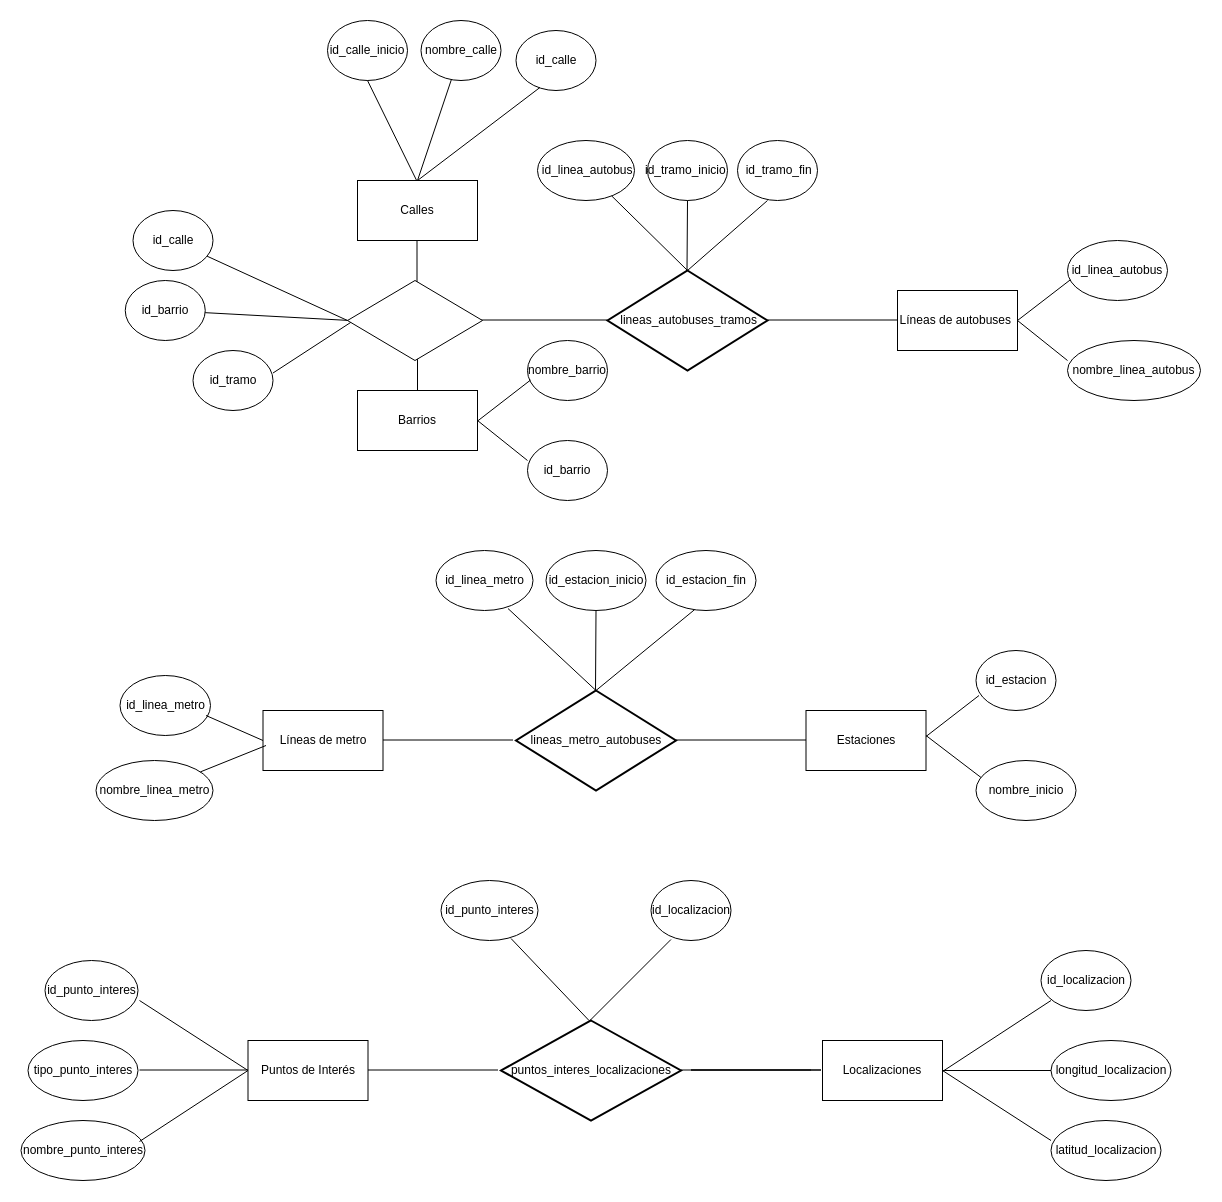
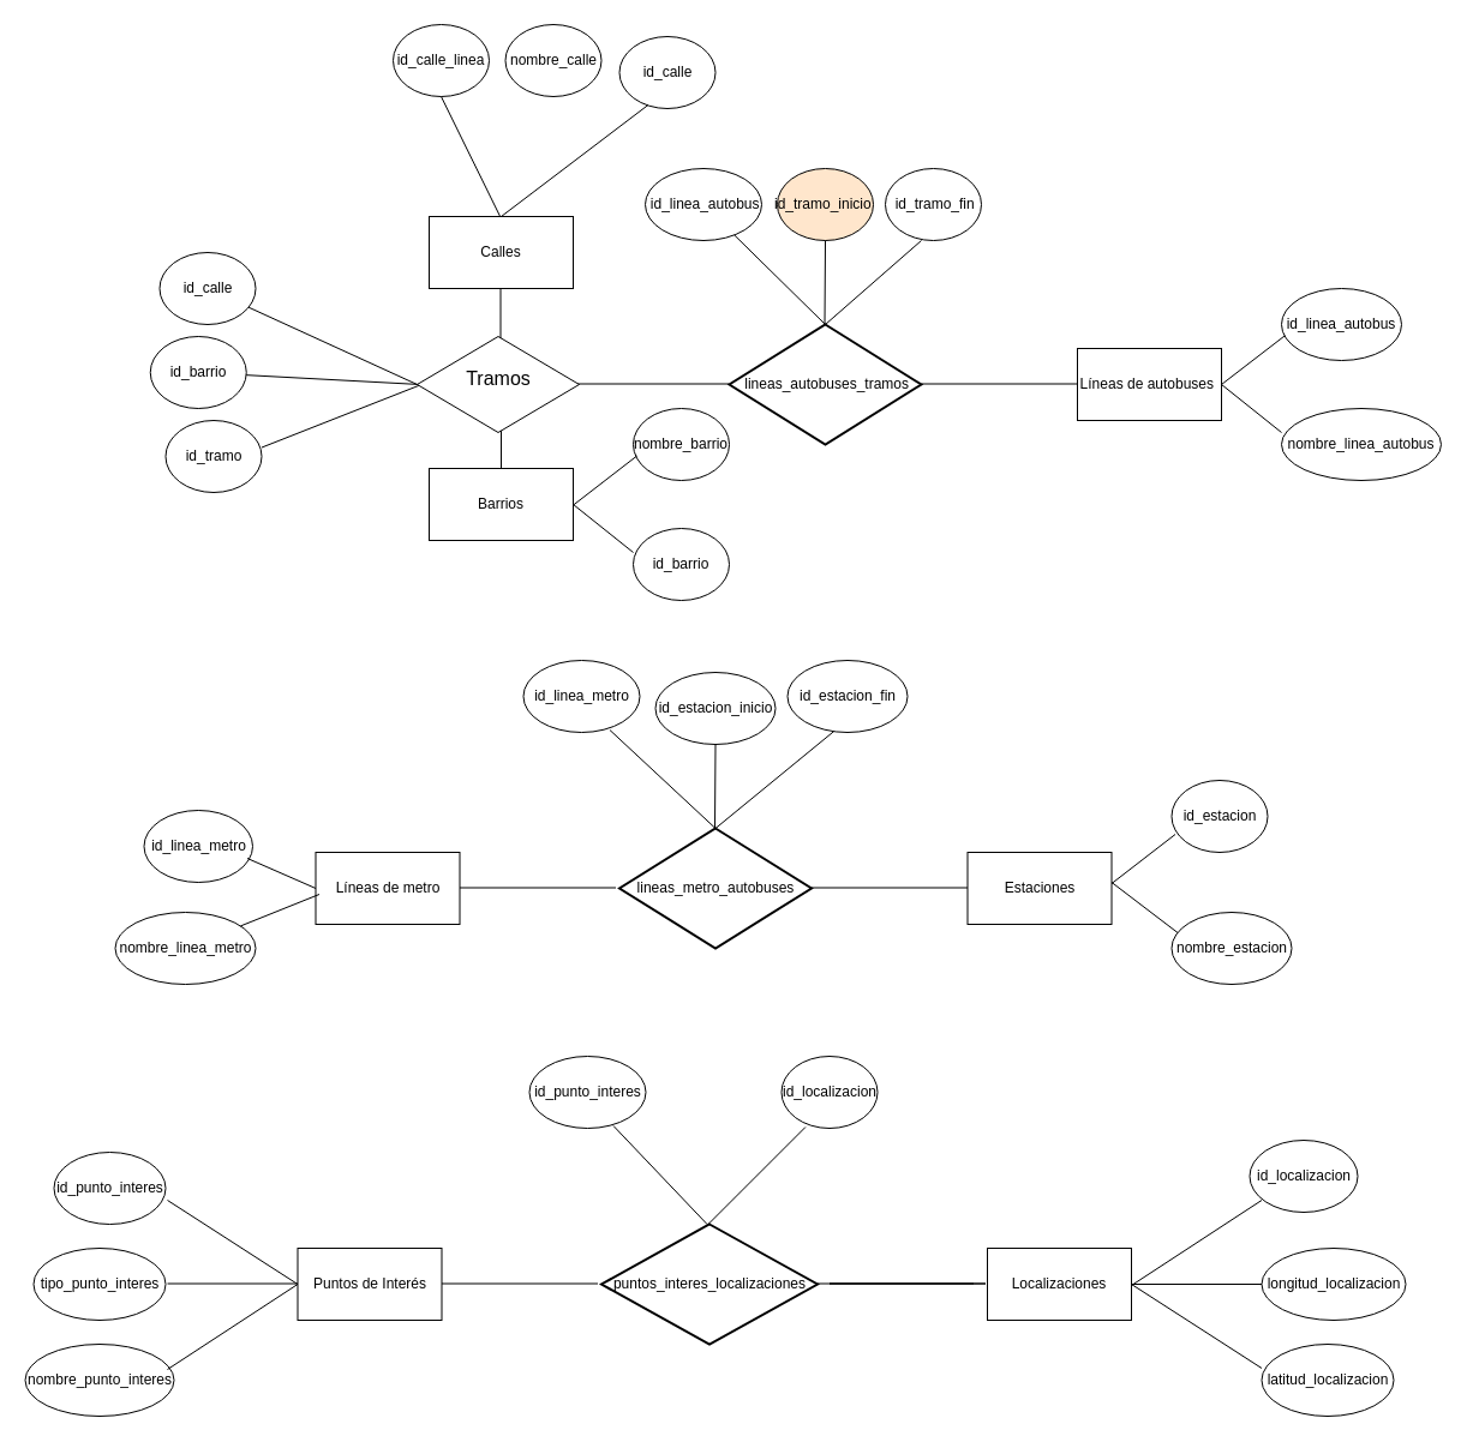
- <mxCell id="12" value="id_calle_inicio" style="ellipse;whiteSpace=wrap;html=1;" parent="1" vertex="1"><mxGeometry x="327" y="20" width="80" height="60" as="geometry" /></mxCell>
+ <mxCell id="12" value="id_calle_linea" style="ellipse;whiteSpace=wrap;html=1;" parent="1" vertex="1"><mxGeometry x="327" y="20" width="80" height="60" as="geometry" /></mxCell>
- <mxCell id="74" value="" style="endArrow=none;html=1;rounded=0;entryX=0.5;entryY=0;entryDx=0;entryDy=0;" parent="1" edge="1" target="3" source="10"><mxGeometry width="50" height="50" relative="1" as="geometry"><mxPoint x="367" y="110" as="sourcePoint" /><mxPoint x="414" y="180" as="targetPoint" /></mxGeometry></mxCell>
- <mxCell id="27" value="id_tramo_inicio&amp;nbsp;" style="ellipse;whiteSpace=wrap;html=1;" parent="1" vertex="1"><mxGeometry x="647" y="140" width="80" height="60" as="geometry" /></mxCell>
+ <mxCell id="27" value="id_tramo_inicio&amp;nbsp;" style="ellipse;whiteSpace=wrap;html=1;fillColor=#ffe6cc;" parent="1" vertex="1"><mxGeometry x="647" y="140" width="80" height="60" as="geometry" /></mxCell>
+ <mxCell id="79" value="Tramos" style="text;strokeColor=none;fillColor=none;html=1;align=center;verticalAlign=middle;whiteSpace=wrap;rounded=0;fontSize=16;" vertex="1" parent="1"><mxGeometry x="384.5" y="300" width="60" height="30" as="geometry" /></mxCell>
- <mxCell id="24" value="id_tramo" style="ellipse;whiteSpace=wrap;html=1;" parent="1" vertex="1"><mxGeometry x="192.5" y="350" width="80" height="60" as="geometry" /></mxCell>
+ <mxCell id="24" value="id_tramo" style="ellipse;whiteSpace=wrap;html=1;" parent="1" vertex="1"><mxGeometry x="137.5" y="350" width="80" height="60" as="geometry" /></mxCell>
- <mxCell id="36" value="id_estacion_inicio" style="ellipse;whiteSpace=wrap;html=1;" parent="1" vertex="1"><mxGeometry x="545.5" y="550" width="100" height="60" as="geometry" /></mxCell>
+ <mxCell id="36" value="id_estacion_inicio" style="ellipse;whiteSpace=wrap;html=1;" parent="1" vertex="1"><mxGeometry x="545.5" y="560" width="100" height="60" as="geometry" /></mxCell>
- <mxCell id="20" value="nombre_inicio" style="ellipse;whiteSpace=wrap;html=1;" parent="1" vertex="1"><mxGeometry x="975.5" y="760" width="100" height="60" as="geometry" /></mxCell>
+ <mxCell id="20" value="nombre_estacion" style="ellipse;whiteSpace=wrap;html=1;" parent="1" vertex="1"><mxGeometry x="975.5" y="760" width="100" height="60" as="geometry" /></mxCell>
